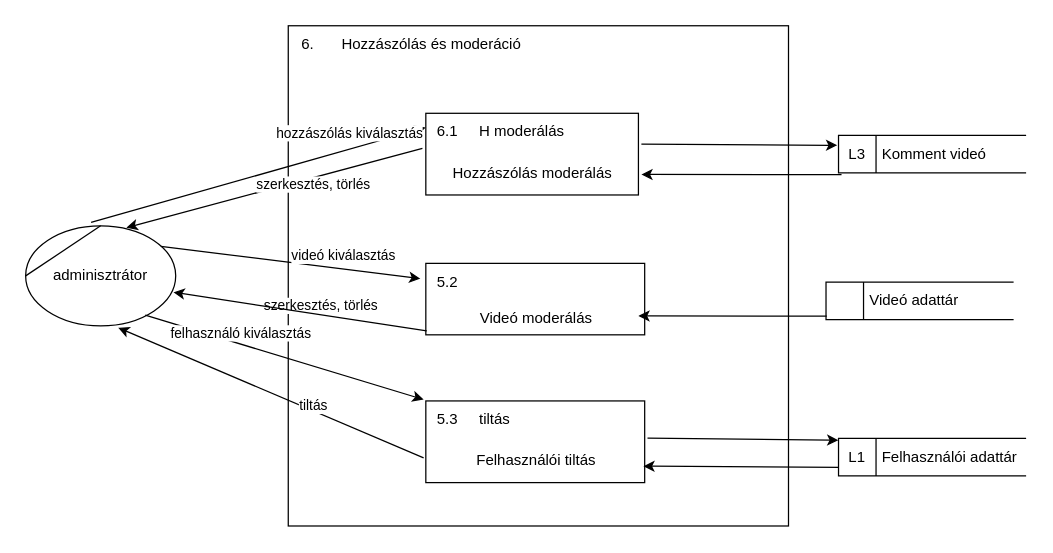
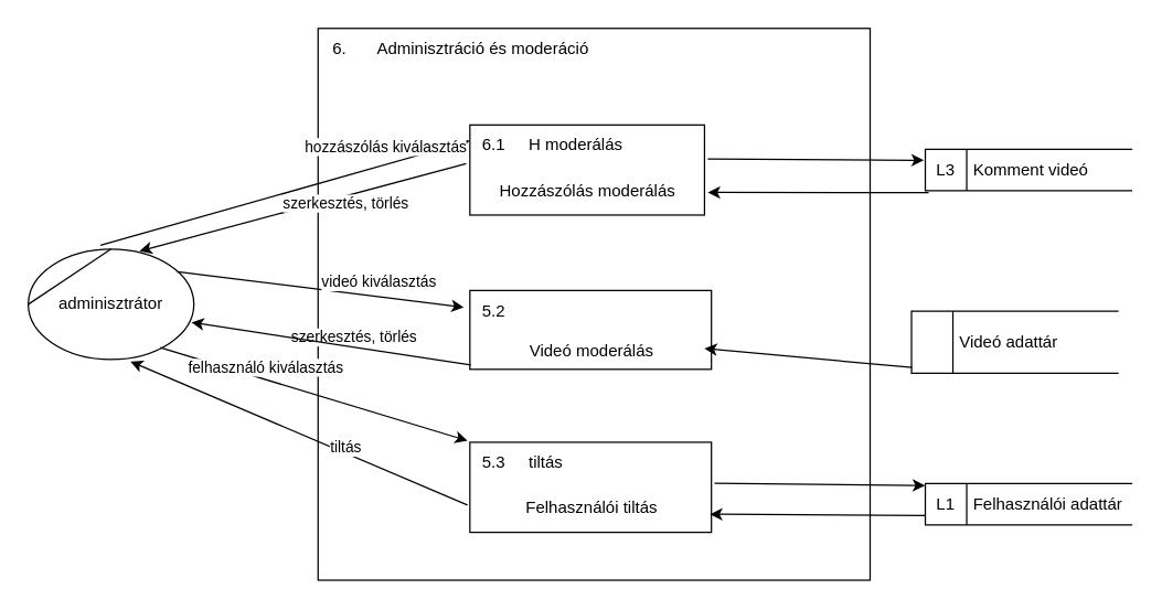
- <mxCell id="4" value="Hozzászólás és moderáció" style="text;html=1;strokeColor=none;fillColor=none;align=left;verticalAlign=middle;whiteSpace=wrap;rounded=0;movable=0;resizable=0;connectable=0;allowArrows=0;rotatable=0;cloneable=0;deletable=0;spacingLeft=6;autosize=1;resizeWidth=0;" parent="2" vertex="1"><mxGeometry x="35" width="180" height="30" as="geometry" /></mxCell>
+ <mxCell id="4" value="Adminisztráció és moderáció" style="text;html=1;strokeColor=none;fillColor=none;align=left;verticalAlign=middle;whiteSpace=wrap;rounded=0;movable=0;resizable=0;connectable=0;allowArrows=0;rotatable=0;cloneable=0;deletable=0;spacingLeft=6;autosize=1;resizeWidth=0;" parent="2" vertex="1"><mxGeometry x="35" width="180" height="30" as="geometry" /></mxCell>
- <mxCell id="13" value="Videó adattár" style="html=1;dashed=0;whitespace=wrap;shape=mxgraph.dfd.dataStoreID;align=left;spacingLeft=33;container=1;collapsible=0;autosize=0;" parent="1" vertex="1"><mxGeometry x="660" y="225" width="150" height="30" as="geometry" /></mxCell>
+ <mxCell id="13" value="Videó adattár" style="html=1;dashed=0;whitespace=wrap;shape=mxgraph.dfd.dataStoreID;align=left;spacingLeft=33;container=1;collapsible=0;autosize=0;" parent="1" vertex="1"><mxGeometry x="660" y="225" width="150" height="45" as="geometry" /></mxCell>
